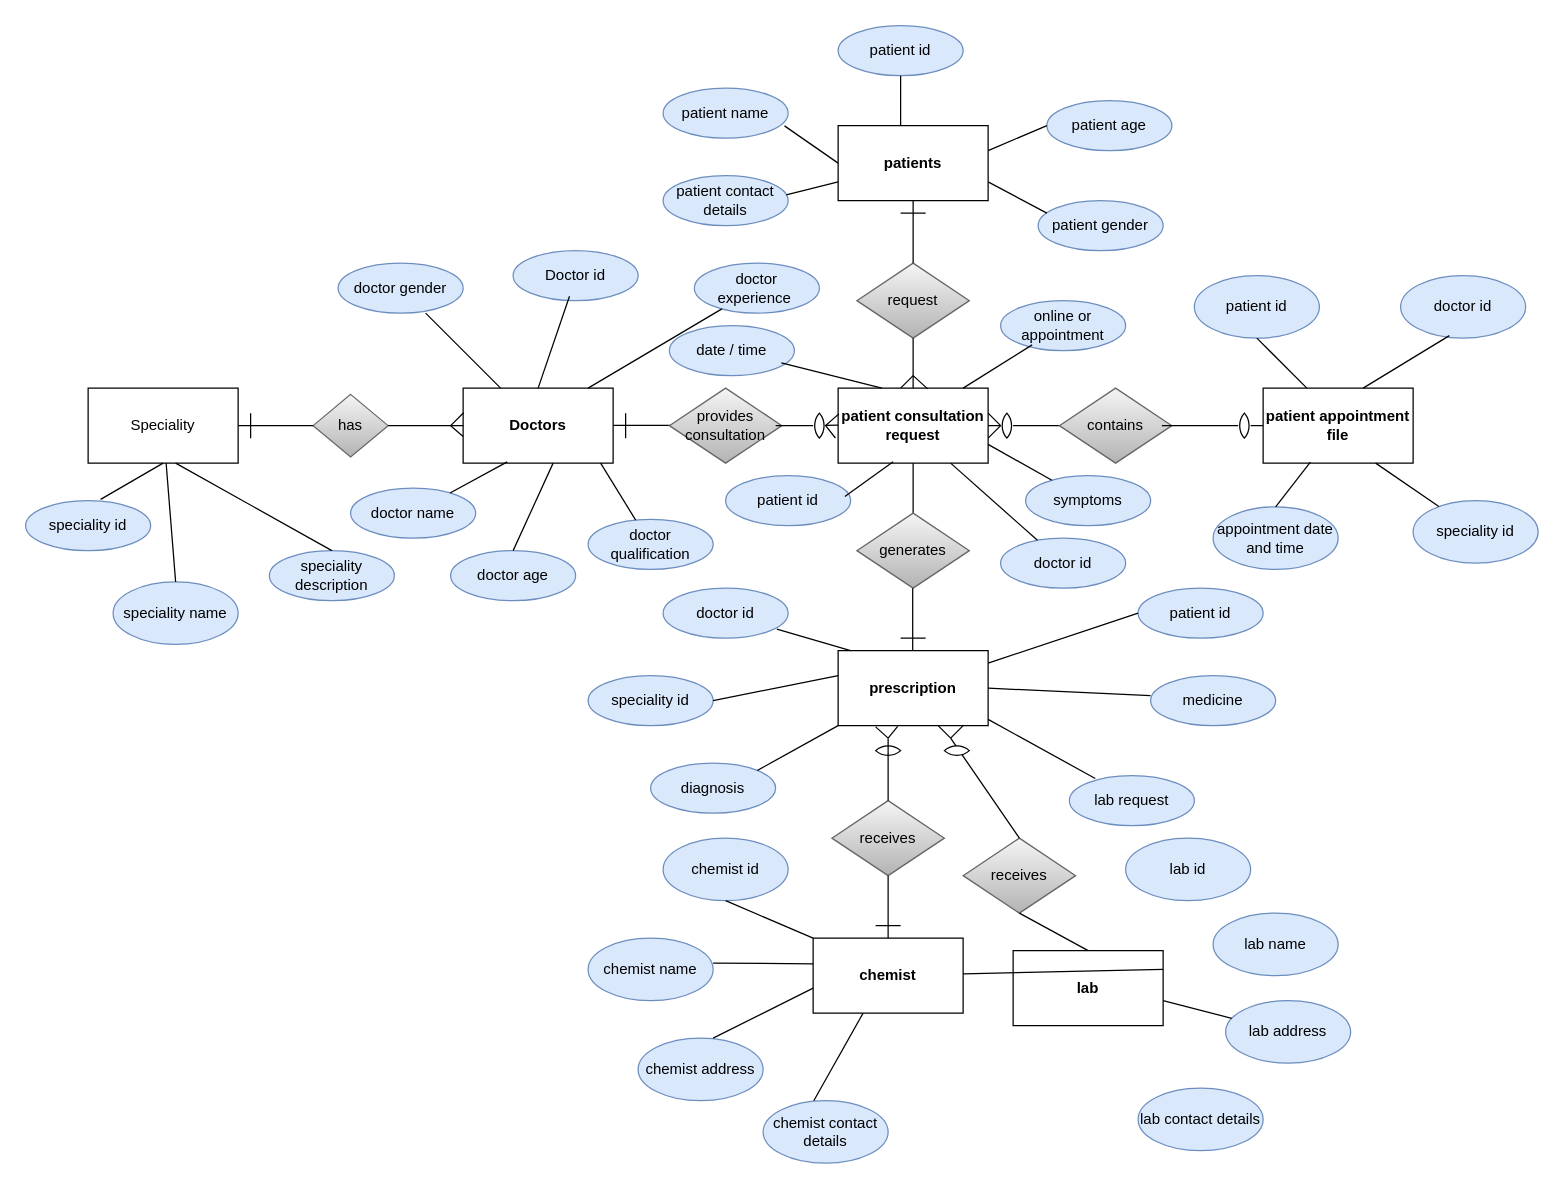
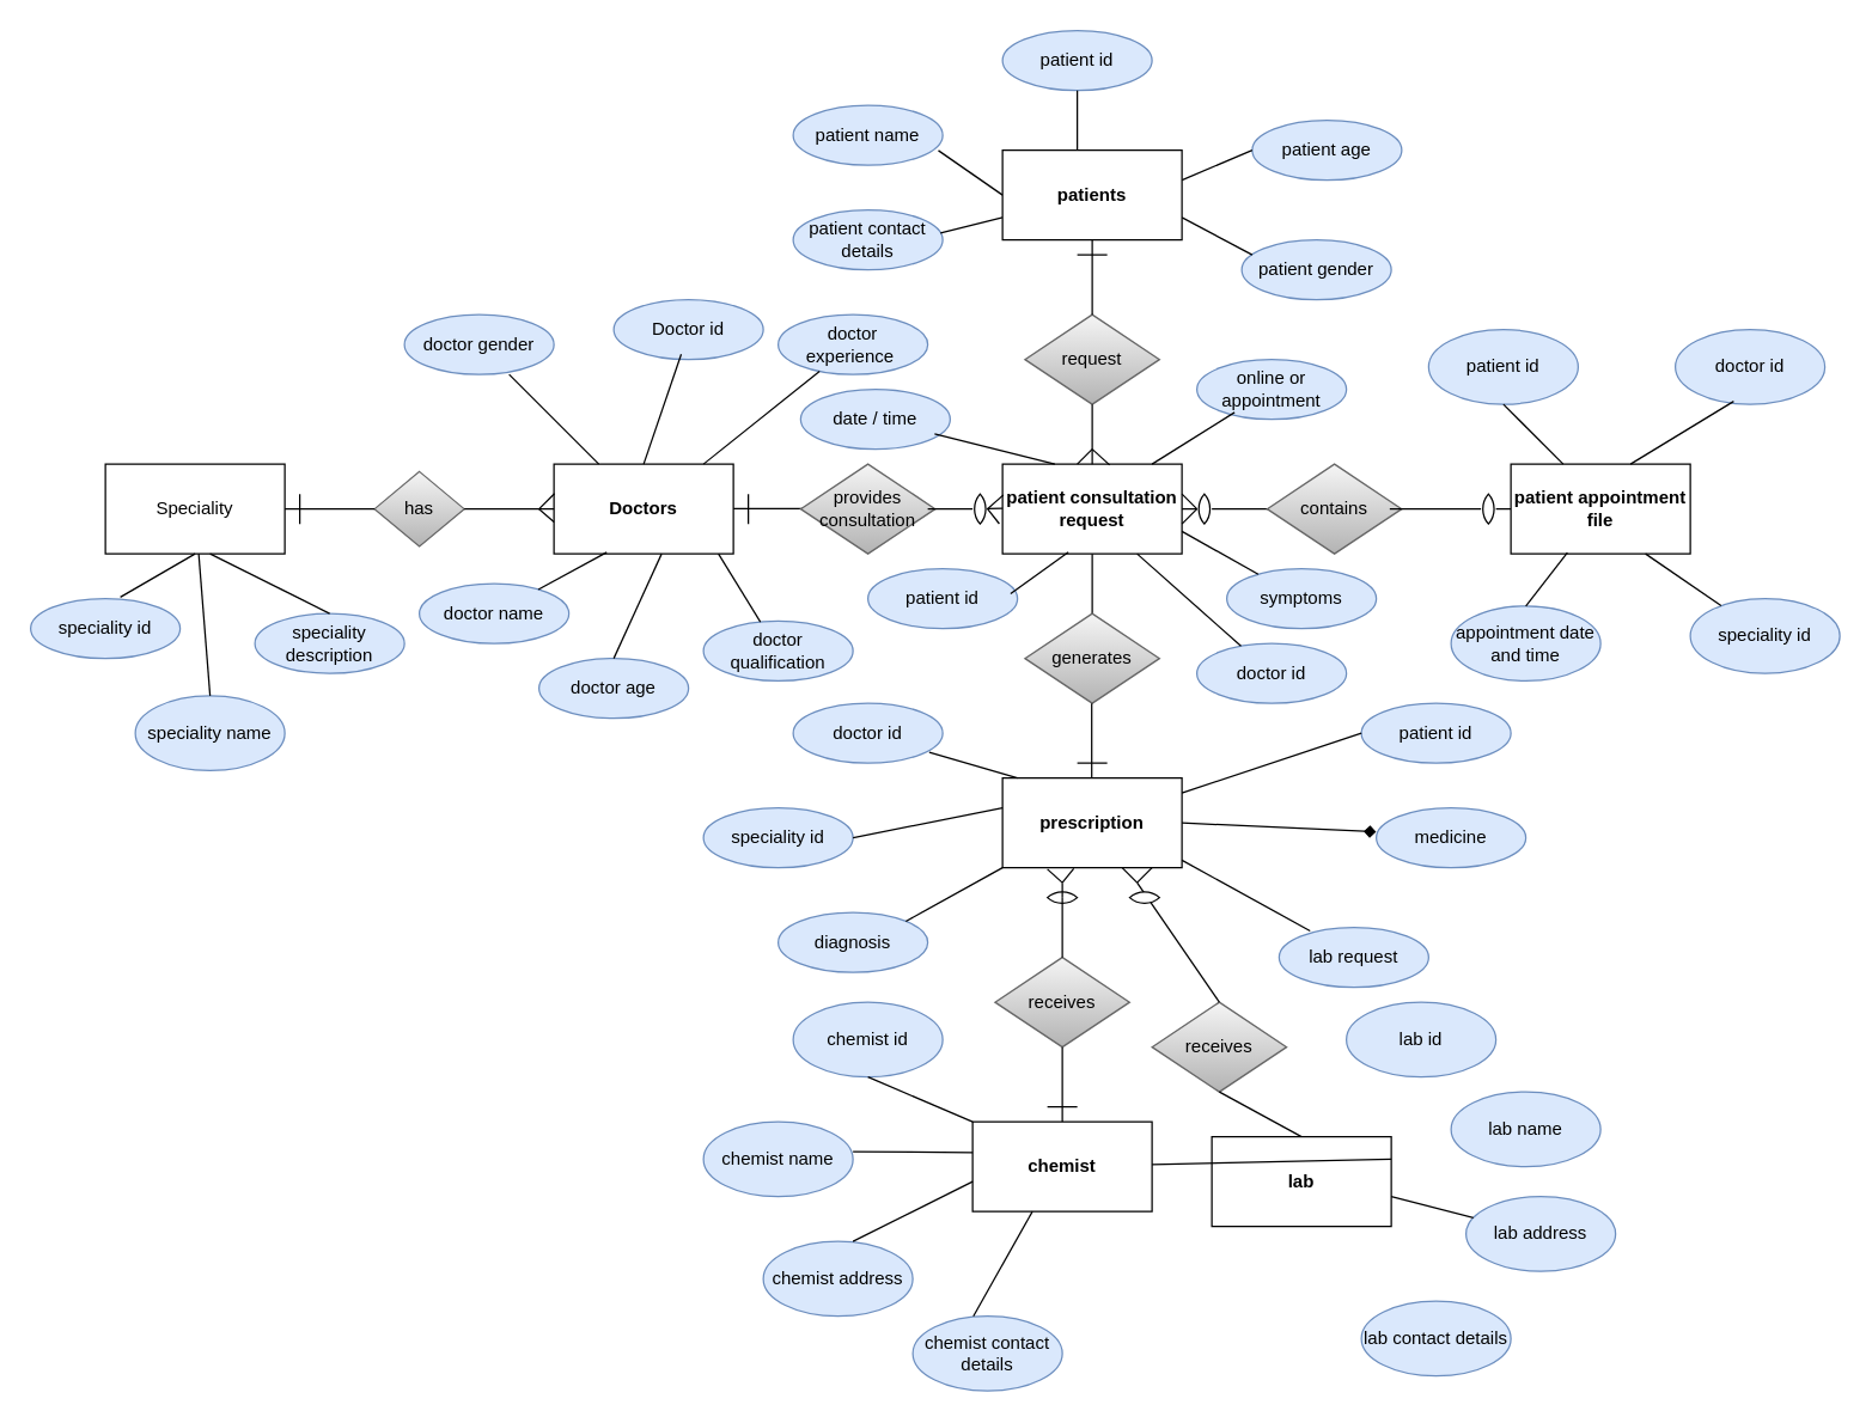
- <mxCell id="24" value="&lt;font style=&quot;vertical-align: inherit;&quot;&gt;&lt;font style=&quot;vertical-align: inherit;&quot;&gt;&lt;font style=&quot;vertical-align: inherit;&quot;&gt;&lt;font style=&quot;vertical-align: inherit;&quot;&gt;doctor experience&amp;nbsp;&lt;/font&gt;&lt;/font&gt;&lt;/font&gt;&lt;/font&gt;" style="ellipse;whiteSpace=wrap;html=1;align=center;fillColor=#dae8fc;strokeColor=#6c8ebf;" parent="1" vertex="1"><mxGeometry x="555" y="210" width="100" height="40" as="geometry" /></mxCell>
+ <mxCell id="24" value="&lt;font style=&quot;vertical-align: inherit;&quot;&gt;&lt;font style=&quot;vertical-align: inherit;&quot;&gt;&lt;font style=&quot;vertical-align: inherit;&quot;&gt;&lt;font style=&quot;vertical-align: inherit;&quot;&gt;doctor experience&amp;nbsp;&lt;/font&gt;&lt;/font&gt;&lt;/font&gt;&lt;/font&gt;" style="ellipse;whiteSpace=wrap;html=1;align=center;fillColor=#dae8fc;strokeColor=#6c8ebf;" parent="1" vertex="1"><mxGeometry x="520" y="210" width="100" height="40" as="geometry" /></mxCell>
- <mxCell id="4" value="speciality description" style="ellipse;whiteSpace=wrap;html=1;align=center;fillColor=#dae8fc;strokeColor=#6c8ebf;" parent="1" vertex="1"><mxGeometry x="215" y="440" width="100" height="40" as="geometry" /></mxCell>
+ <mxCell id="4" value="speciality description" style="ellipse;whiteSpace=wrap;html=1;align=center;fillColor=#dae8fc;strokeColor=#6c8ebf;" parent="1" vertex="1"><mxGeometry x="170" y="410" width="100" height="40" as="geometry" /></mxCell>
- <mxCell id="91" value="" style="endArrow=none;html=1;rounded=0;entryX=-0.001;entryY=0.4;entryDx=0;entryDy=0;entryPerimeter=0;exitX=1;exitY=0.5;exitDx=0;exitDy=0;" parent="1" source="81" target="83" edge="1"><mxGeometry width="50" height="50" relative="1" as="geometry"><mxPoint x="800" y="540" as="sourcePoint" /><mxPoint x="810" y="550" as="targetPoint" /></mxGeometry></mxCell>
+ <mxCell id="91" value="" style="endArrow=diamond;html=1;rounded=0;entryX=-0.001;entryY=0.4;entryDx=0;entryDy=0;entryPerimeter=0;exitX=1;exitY=0.5;exitDx=0;exitDy=0;" parent="1" source="81" target="83" edge="1"><mxGeometry width="50" height="50" relative="1" as="geometry"><mxPoint x="800" y="540" as="sourcePoint" /><mxPoint x="810" y="550" as="targetPoint" /></mxGeometry></mxCell>
